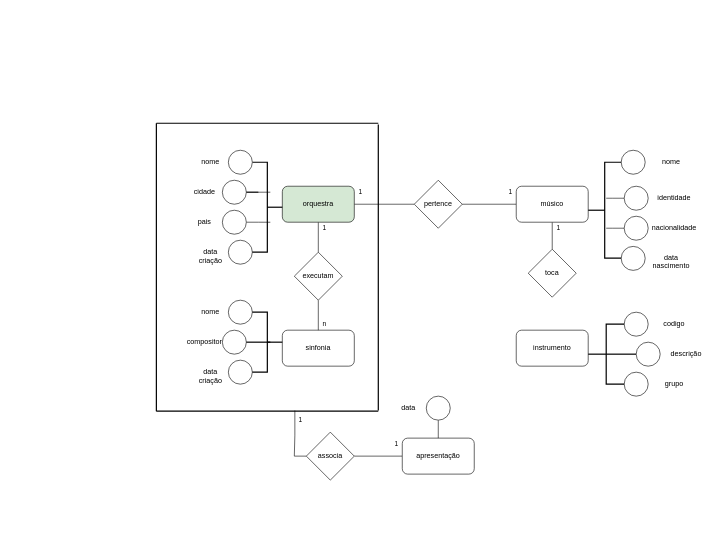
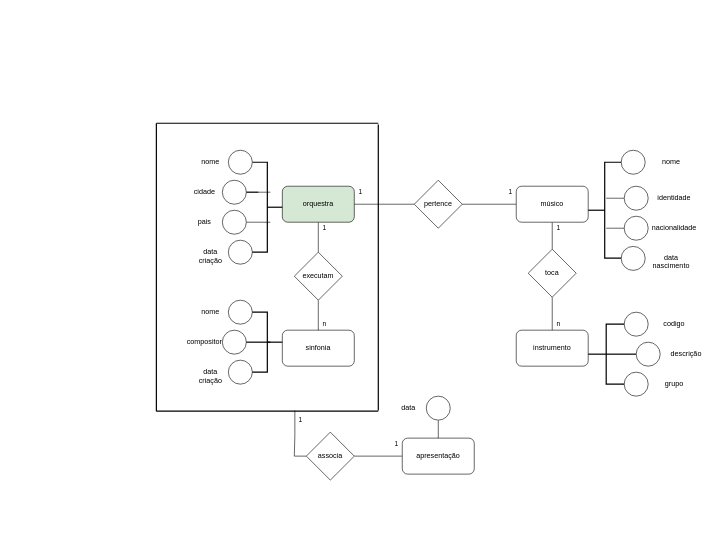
+ <mxCell id="29" value="n" style="edgeStyle=orthogonalEdgeStyle;rounded=0;orthogonalLoop=1;jettySize=auto;html=1;entryX=0.5;entryY=0;entryDx=0;entryDy=0;endArrow=none;endFill=0;" parent="1" source="30" target="25" edge="1"><mxGeometry x="0.636" y="10" relative="1" as="geometry"><mxPoint as="offset" /></mxGeometry></mxCell>
